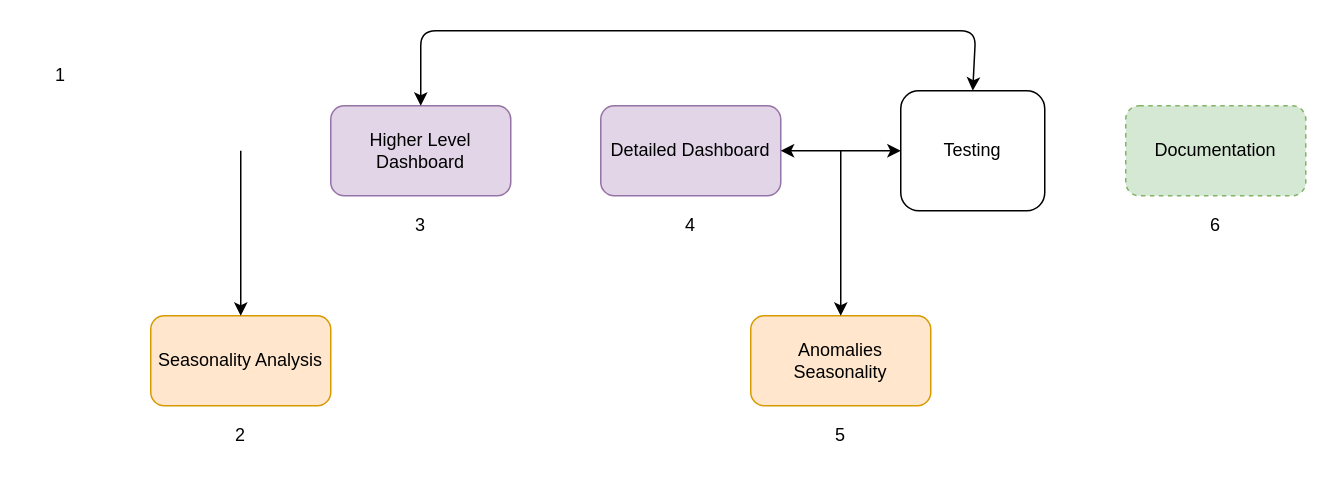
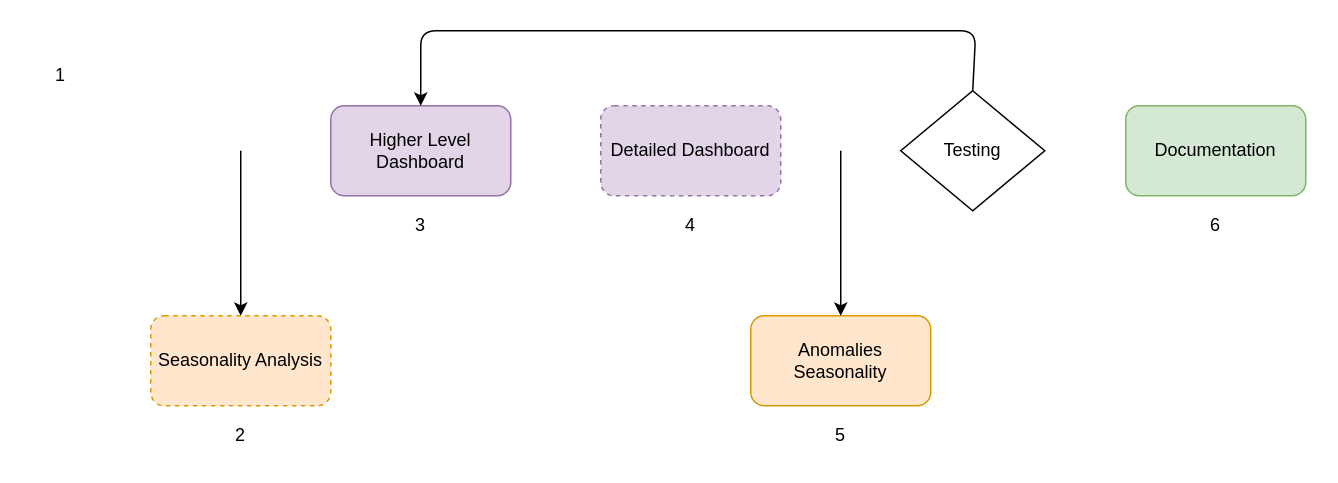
- <mxCell id="9" value="" style="endArrow=classic;startArrow=classic;html=1;exitX=0.5;exitY=0;exitDx=0;exitDy=0;entryX=0.5;entryY=0;entryDx=0;entryDy=0;" edge="1" parent="1" source="2" target="4"><mxGeometry width="50" height="50" relative="1" as="geometry"><mxPoint x="360" y="190" as="sourcePoint" /><mxPoint x="410" y="140" as="targetPoint" /><Array as="points"><mxPoint x="280" y="20" /><mxPoint x="650" y="20" /></Array></mxGeometry></mxCell>
+ <mxCell id="9" value="" style="endArrow=none;startArrow=classic;html=1;exitX=0.5;exitY=0;exitDx=0;exitDy=0;entryX=0.5;entryY=0;entryDx=0;entryDy=0;" edge="1" parent="1" source="2" target="4"><mxGeometry width="50" height="50" relative="1" as="geometry"><mxPoint x="360" y="190" as="sourcePoint" /><mxPoint x="410" y="140" as="targetPoint" /><Array as="points"><mxPoint x="280" y="20" /><mxPoint x="650" y="20" /></Array></mxGeometry></mxCell>
- <mxCell id="3" value="Detailed Dashboard" style="rounded=1;whiteSpace=wrap;html=1;fillColor=#e1d5e7;strokeColor=#9673a6;" vertex="1" parent="1"><mxGeometry x="400" y="70" width="120" height="60" as="geometry" /></mxCell>
+ <mxCell id="3" value="Detailed Dashboard" style="rounded=1;whiteSpace=wrap;html=1;fillColor=#e1d5e7;strokeColor=#9673a6;dashed=1;" vertex="1" parent="1"><mxGeometry x="400" y="70" width="120" height="60" as="geometry" /></mxCell>
- <mxCell id="10" value="" style="endArrow=classic;startArrow=classic;html=1;exitX=1;exitY=0.5;exitDx=0;exitDy=0;entryX=0;entryY=0.5;entryDx=0;entryDy=0;" edge="1" parent="1" source="3" target="4"><mxGeometry width="50" height="50" relative="1" as="geometry"><mxPoint x="360" y="190" as="sourcePoint" /><mxPoint x="410" y="140" as="targetPoint" /></mxGeometry></mxCell>
- <mxCell id="4" value="Testing" style="whiteSpace=wrap;html=1;rounded=1;" vertex="1" parent="1"><mxGeometry x="600" y="60" width="96" height="80" as="geometry" /></mxCell>
+ <mxCell id="4" value="Testing" style="rhombus;whiteSpace=wrap;html=1;" vertex="1" parent="1"><mxGeometry x="600" y="60" width="96" height="80" as="geometry" /></mxCell>
- <mxCell id="16" value="Documentation" style="rounded=1;whiteSpace=wrap;html=1;fillColor=#d5e8d4;strokeColor=#82b366;dashed=1;" vertex="1" parent="1"><mxGeometry x="750" y="70" width="120" height="60" as="geometry" /></mxCell>
+ <mxCell id="16" value="Documentation" style="rounded=1;whiteSpace=wrap;html=1;fillColor=#d5e8d4;strokeColor=#82b366;" vertex="1" parent="1"><mxGeometry x="750" y="70" width="120" height="60" as="geometry" /></mxCell>
- <mxCell id="5" value="Seasonality Analysis" style="rounded=1;whiteSpace=wrap;html=1;fillColor=#ffe6cc;strokeColor=#d79b00;" vertex="1" parent="1"><mxGeometry x="100" y="210" width="120" height="60" as="geometry" /></mxCell>
+ <mxCell id="5" value="Seasonality Analysis" style="rounded=1;whiteSpace=wrap;html=1;fillColor=#ffe6cc;strokeColor=#d79b00;dashed=1;" vertex="1" parent="1"><mxGeometry x="100" y="210" width="120" height="60" as="geometry" /></mxCell>
